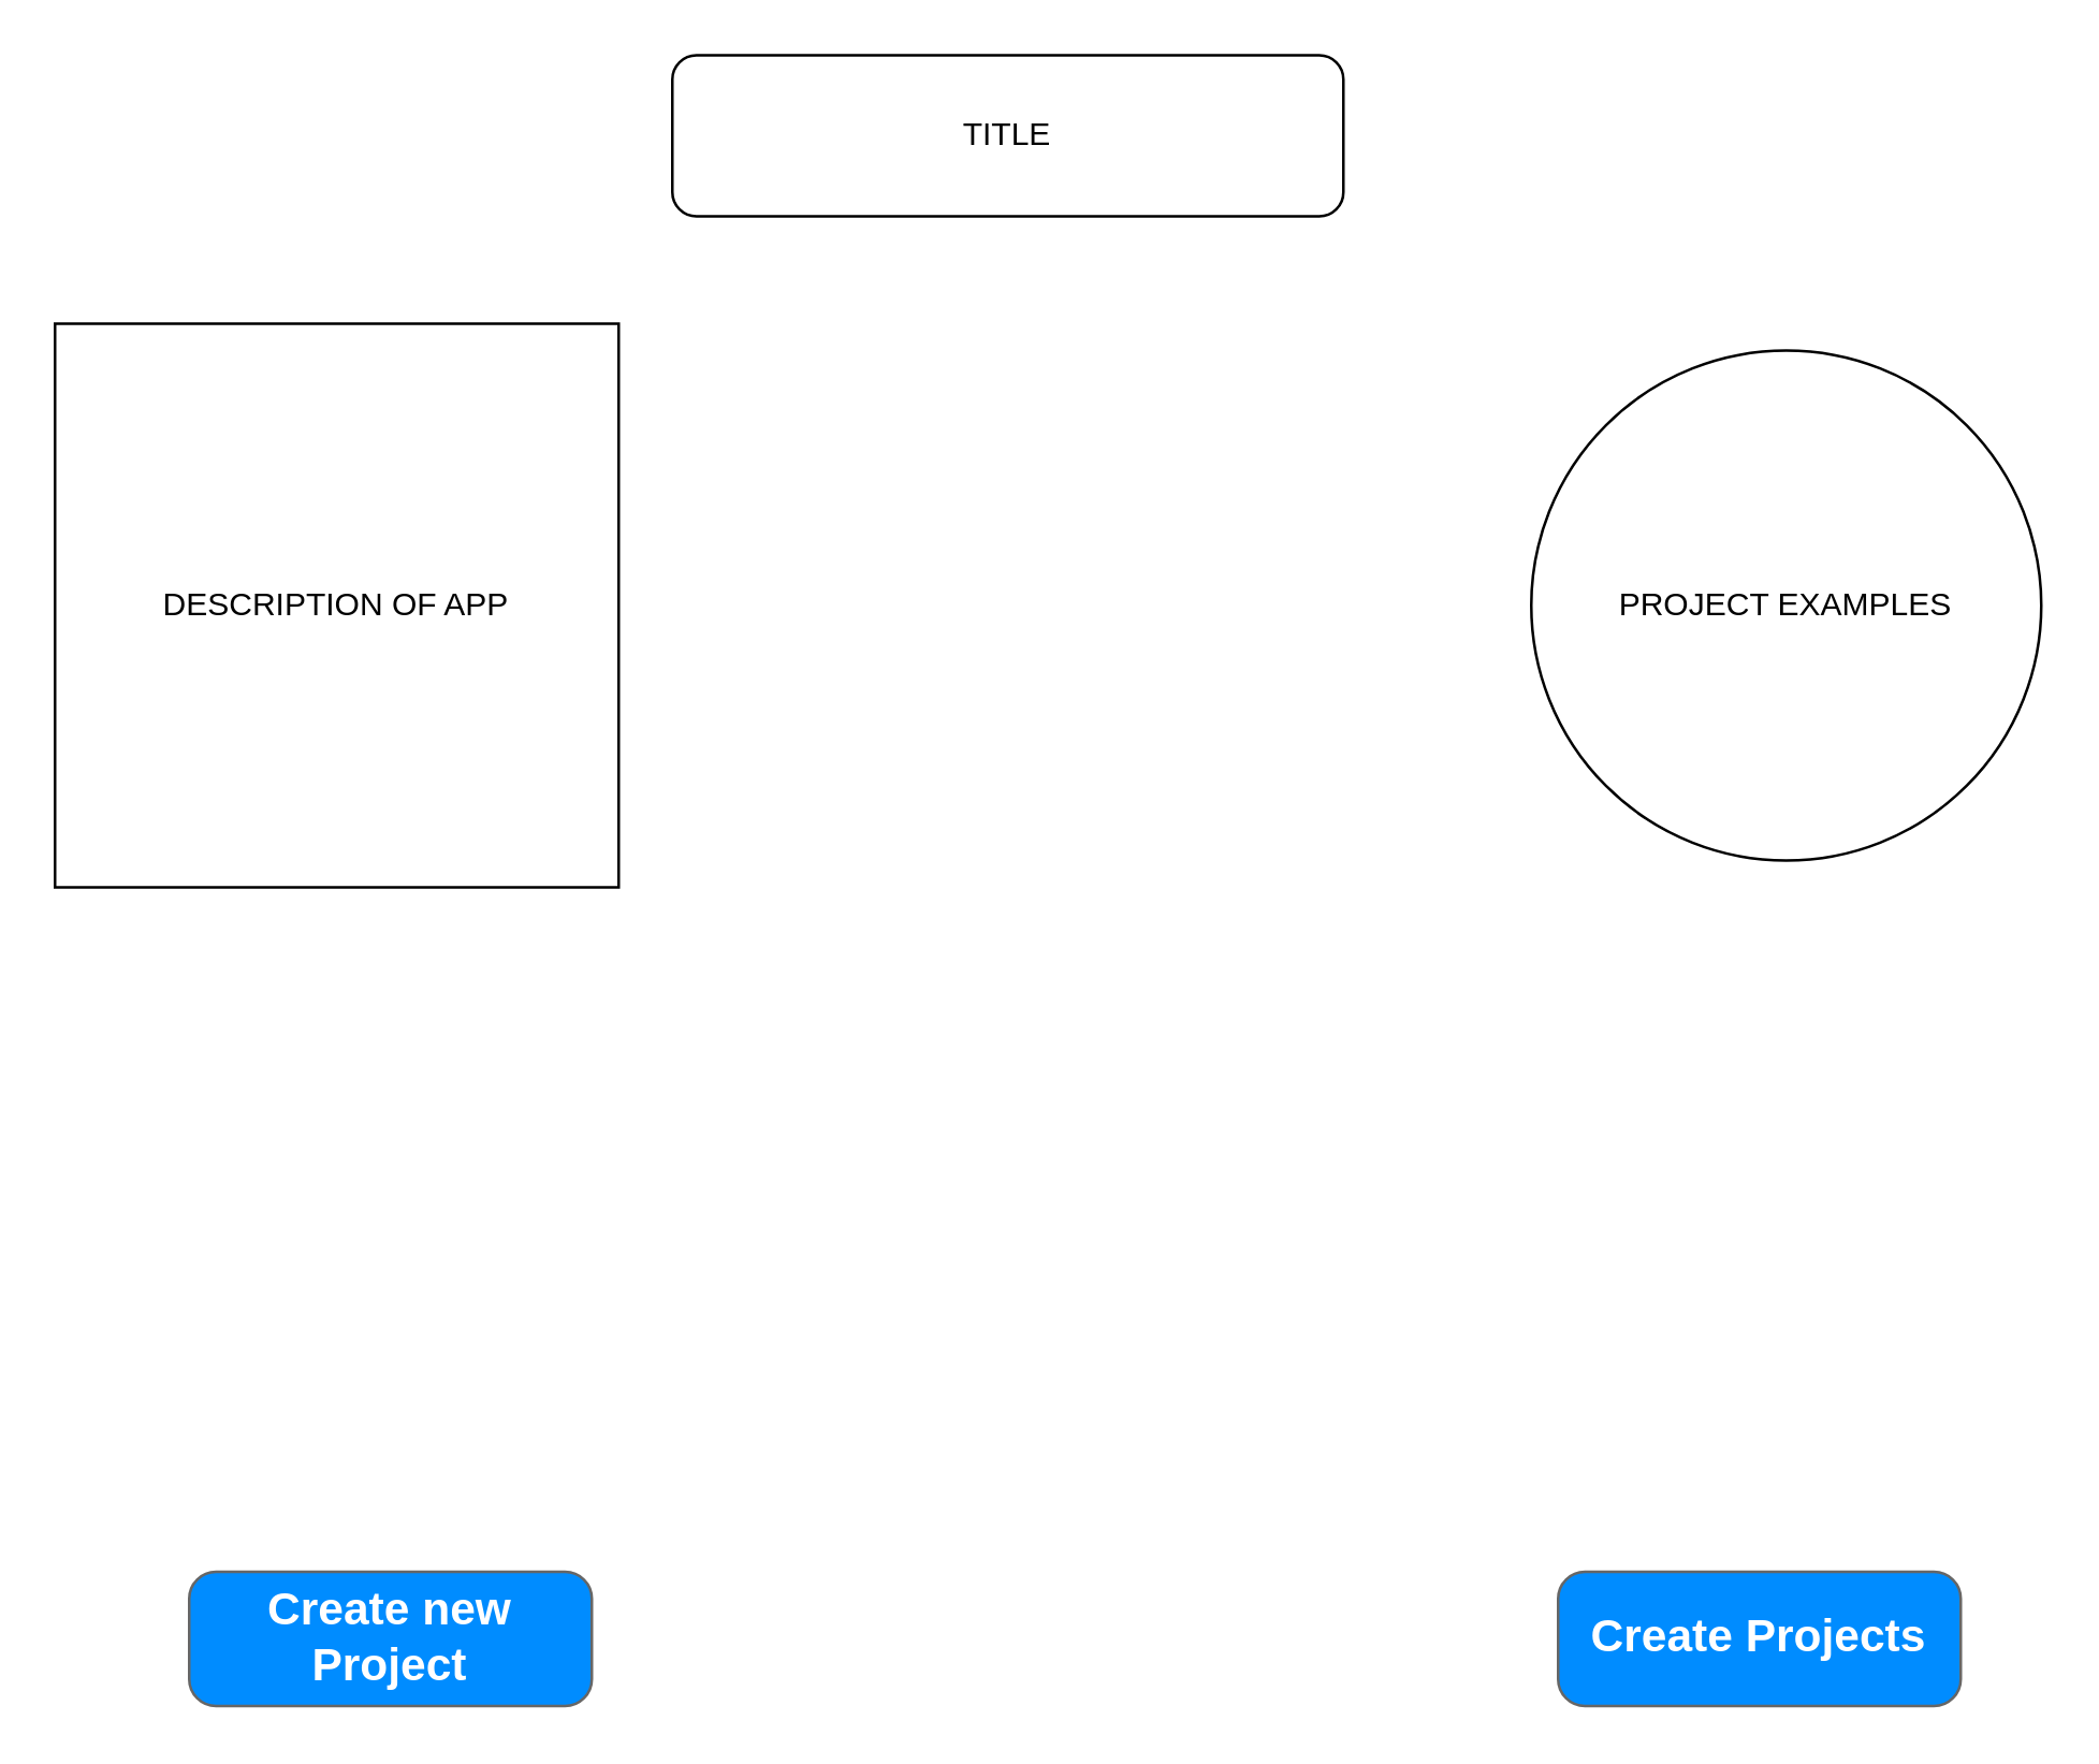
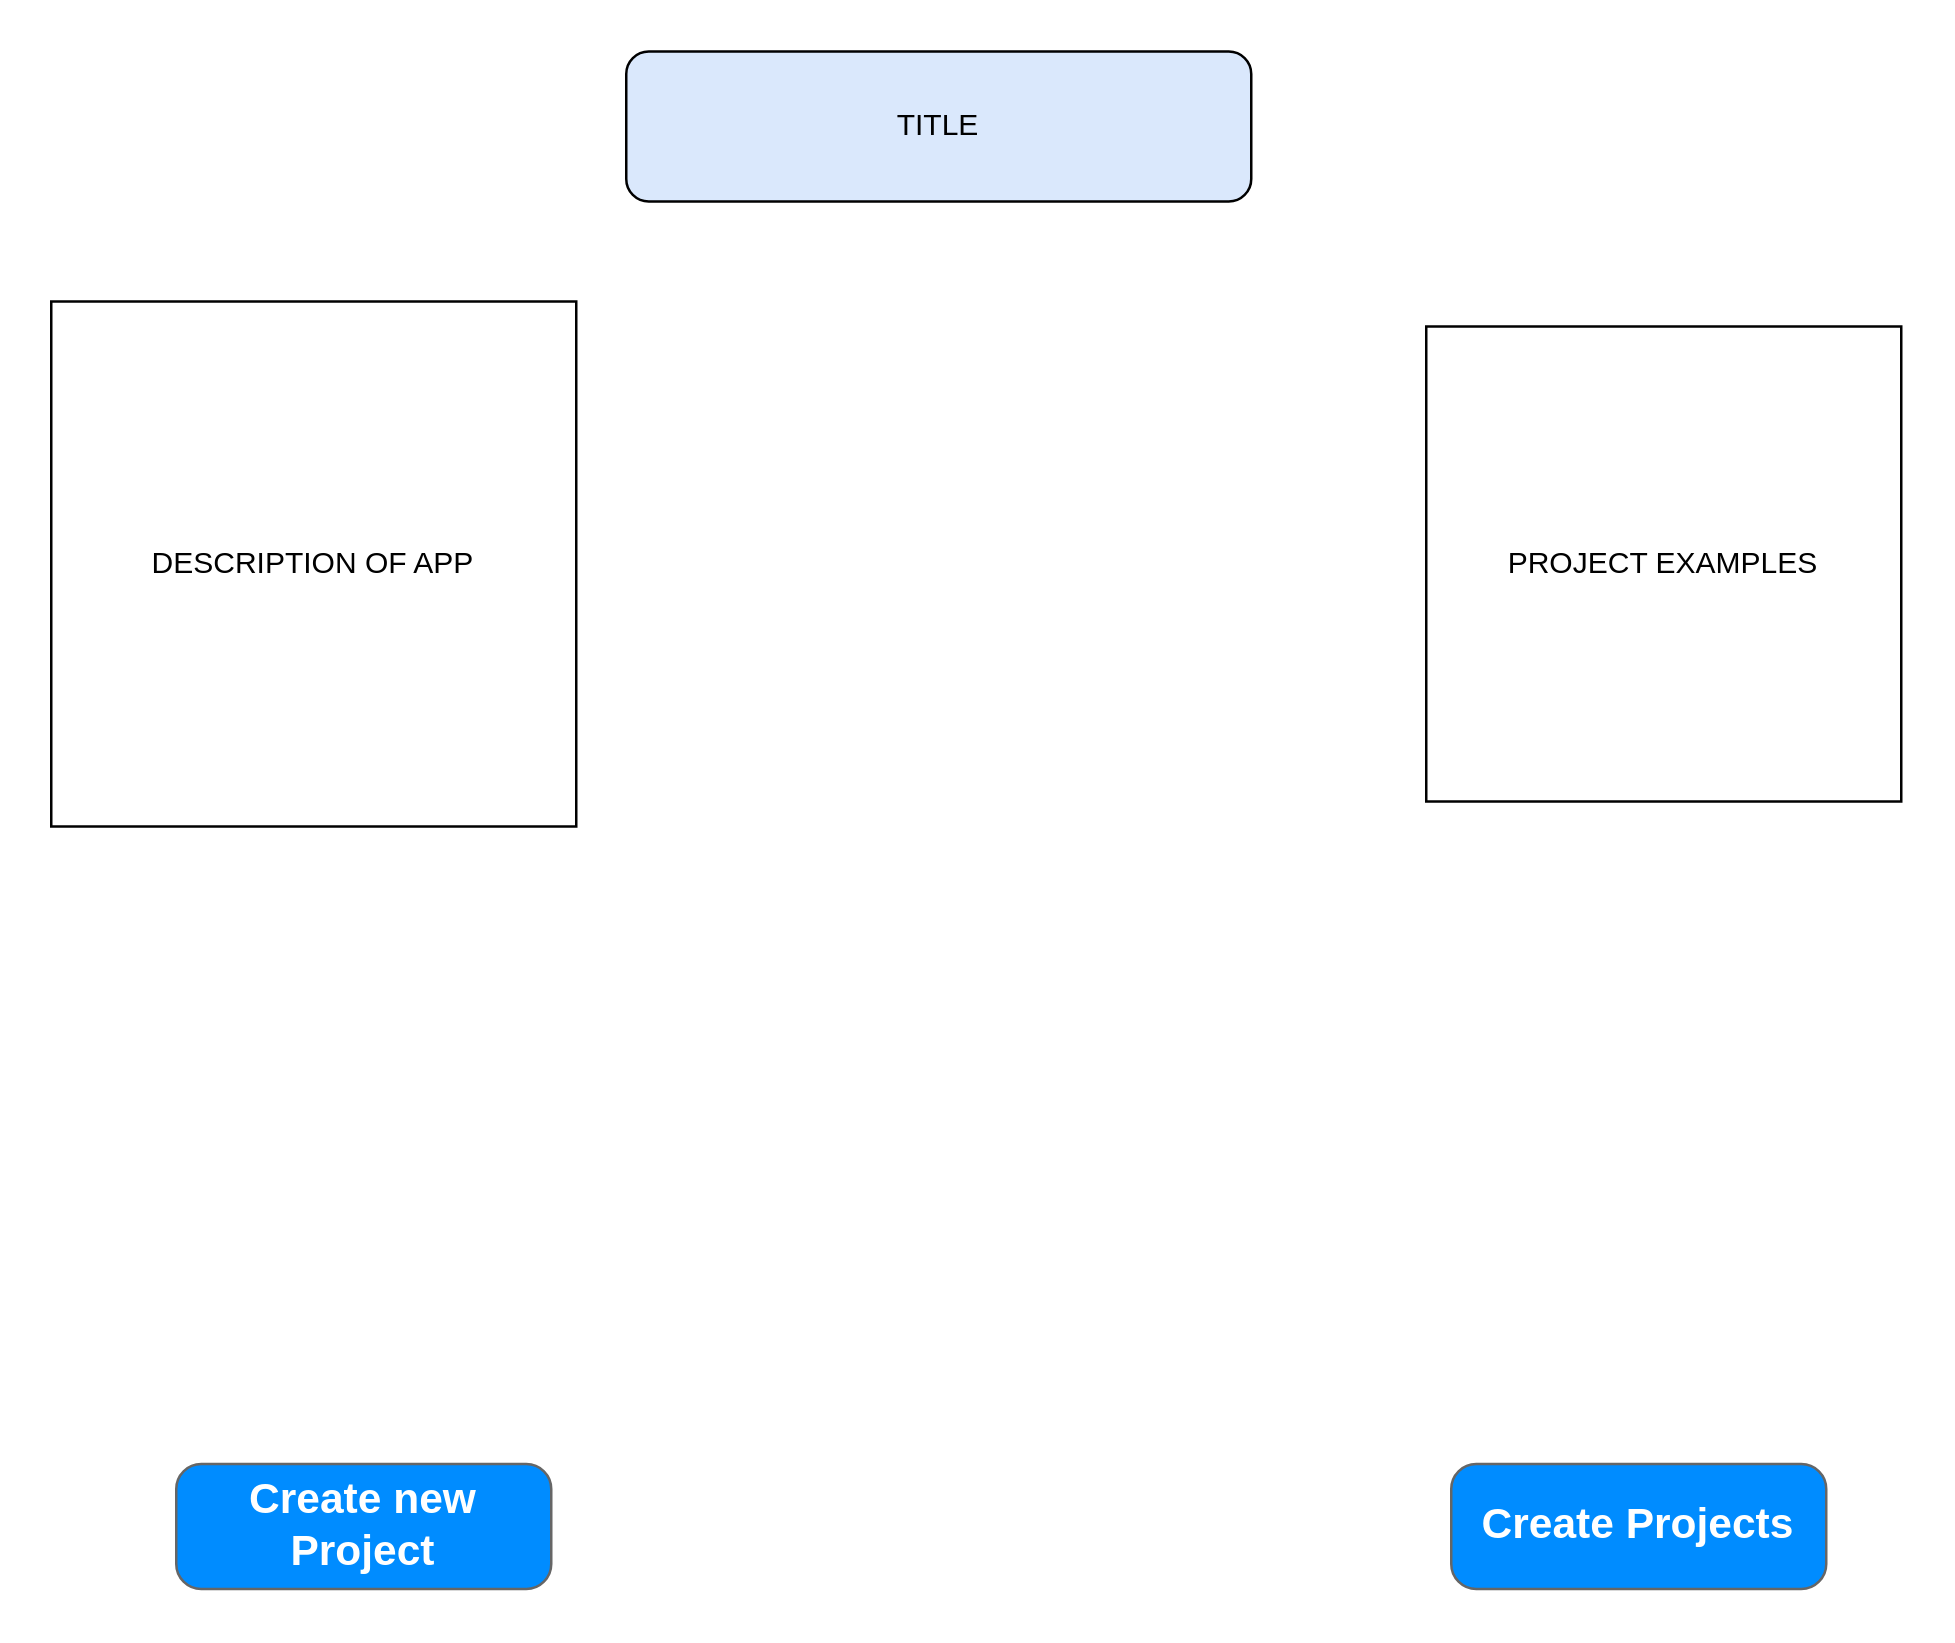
- <mxCell id="2" value="TITLE" style="rounded=1;whiteSpace=wrap;html=1;" parent="1" vertex="1"><mxGeometry x="250" y="20" width="250" height="60" as="geometry" /></mxCell>
+ <mxCell id="2" value="TITLE" style="rounded=1;whiteSpace=wrap;html=1;fillColor=#dae8fc;" parent="1" vertex="1"><mxGeometry x="250" y="20" width="250" height="60" as="geometry" /></mxCell>
- <mxCell id="4" value="PROJECT EXAMPLES" style="ellipse;whiteSpace=wrap;html=1;aspect=fixed;" parent="1" vertex="1"><mxGeometry x="570" y="130" width="190" height="190" as="geometry" /></mxCell>
+ <mxCell id="4" value="PROJECT EXAMPLES" style="whiteSpace=wrap;html=1;aspect=fixed;" parent="1" vertex="1"><mxGeometry x="570" y="130" width="190" height="190" as="geometry" /></mxCell>
